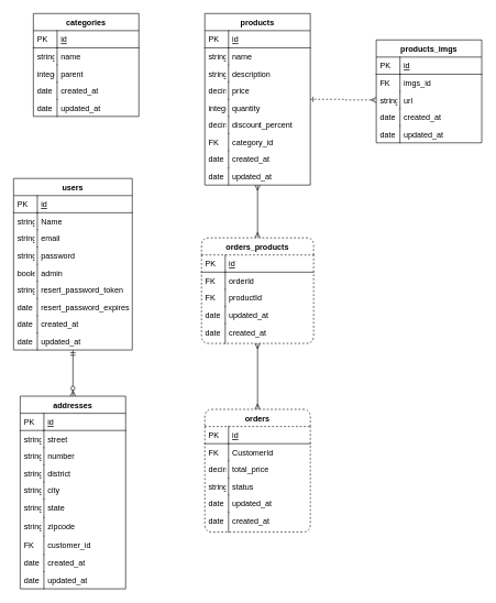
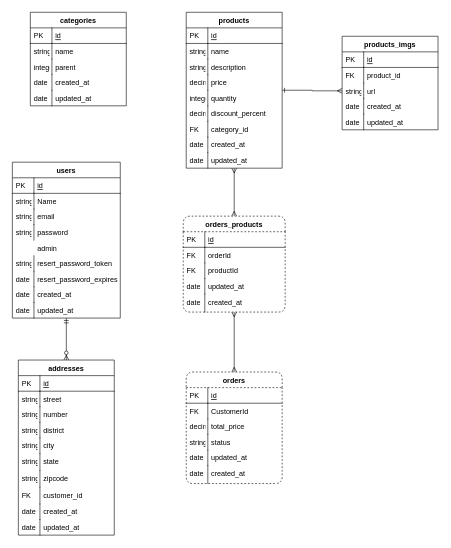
- <mxCell id="103" value="imgs_id" style="shape=partialRectangle;top=0;left=0;right=0;bottom=0;align=left;verticalAlign=top;fillColor=none;spacingLeft=40;spacingRight=4;overflow=hidden;rotatable=0;points=[[0,0.5],[1,0.5]];portConstraint=eastwest;dropTarget=0;rounded=0;shadow=0;strokeWidth=1;" vertex="1" parent="100"><mxGeometry y="52" width="160" height="26" as="geometry" /></mxCell>
+ <mxCell id="103" value="product_id" style="shape=partialRectangle;top=0;left=0;right=0;bottom=0;align=left;verticalAlign=top;fillColor=none;spacingLeft=40;spacingRight=4;overflow=hidden;rotatable=0;points=[[0,0.5],[1,0.5]];portConstraint=eastwest;dropTarget=0;rounded=0;shadow=0;strokeWidth=1;" vertex="1" parent="100"><mxGeometry y="52" width="160" height="26" as="geometry" /></mxCell>
- <mxCell id="5" style="edgeStyle=orthogonalEdgeStyle;rounded=0;orthogonalLoop=1;jettySize=auto;html=1;entryX=0;entryY=0.5;entryDx=0;entryDy=0;startArrow=ERone;startFill=0;endArrow=ERmany;endFill=0;dashed=1;" edge="1" parent="1" source="70" target="105"><mxGeometry relative="1" as="geometry" /></mxCell>
+ <mxCell id="5" style="edgeStyle=orthogonalEdgeStyle;rounded=0;orthogonalLoop=1;jettySize=auto;html=1;entryX=0;entryY=0.5;entryDx=0;entryDy=0;startArrow=ERone;startFill=0;endArrow=ERmany;endFill=0;" edge="1" parent="1" source="70" target="105"><mxGeometry relative="1" as="geometry" /></mxCell>
- <mxCell id="37" value="boolean" style="shape=partialRectangle;top=0;left=0;bottom=0;fillColor=none;align=left;verticalAlign=top;spacingLeft=4;spacingRight=4;overflow=hidden;rotatable=0;points=[];portConstraint=eastwest;part=1;" vertex="1" connectable="0" parent="36"><mxGeometry width="36" height="26" as="geometry" /></mxCell>
